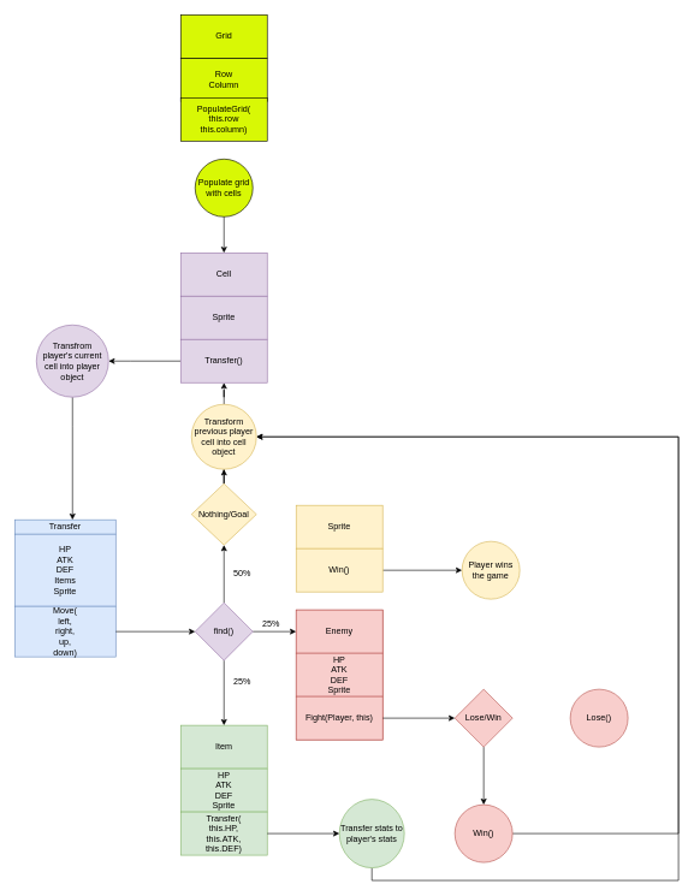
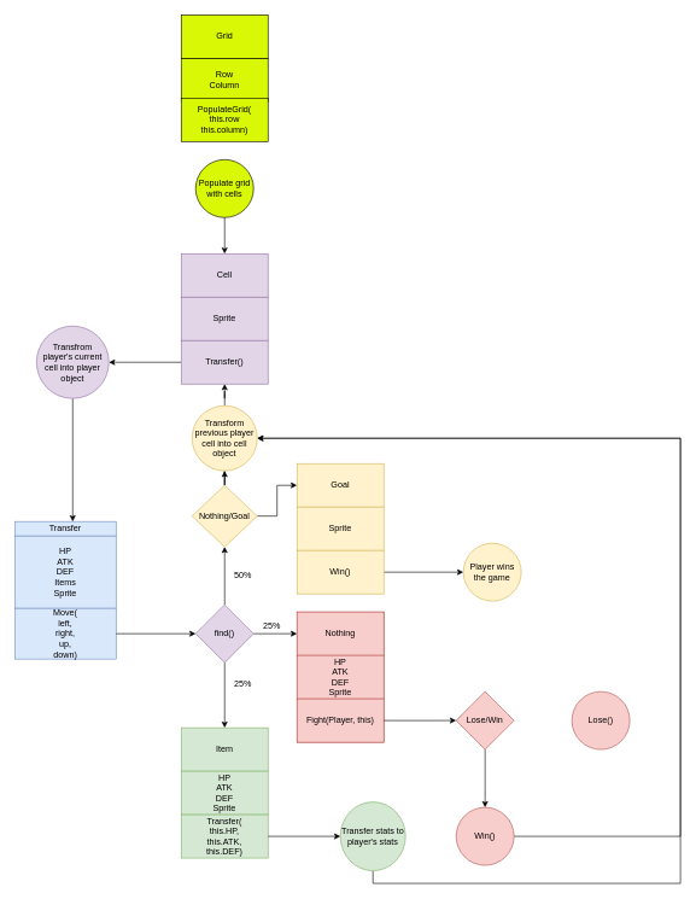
+ <mxCell id="46" value="Goal" style="whiteSpace=wrap;html=1;rounded=0;fillColor=#fff2cc;strokeColor=#d6b656;" vertex="1" parent="45"><mxGeometry width="120" height="60" as="geometry" /></mxCell>
+ <mxCell id="11" value="" style="edgeStyle=orthogonalEdgeStyle;rounded=0;orthogonalLoop=1;jettySize=auto;html=1;" edge="1" parent="1" source="13" target="46"><mxGeometry relative="1" as="geometry" /></mxCell>
- <mxCell id="18" value="Enemy" style="whiteSpace=wrap;html=1;rounded=0;fillColor=#f8cecc;strokeColor=#b85450;" vertex="1" parent="17"><mxGeometry width="120" height="60" as="geometry" /></mxCell>
+ <mxCell id="18" value="Nothing" style="whiteSpace=wrap;html=1;rounded=0;fillColor=#f8cecc;strokeColor=#b85450;" vertex="1" parent="17"><mxGeometry width="120" height="60" as="geometry" /></mxCell>
